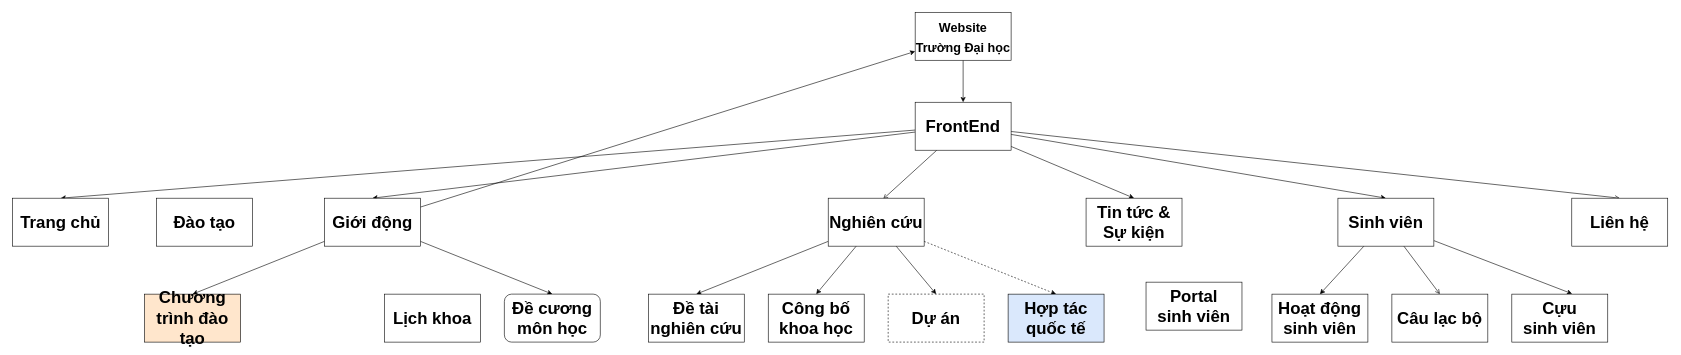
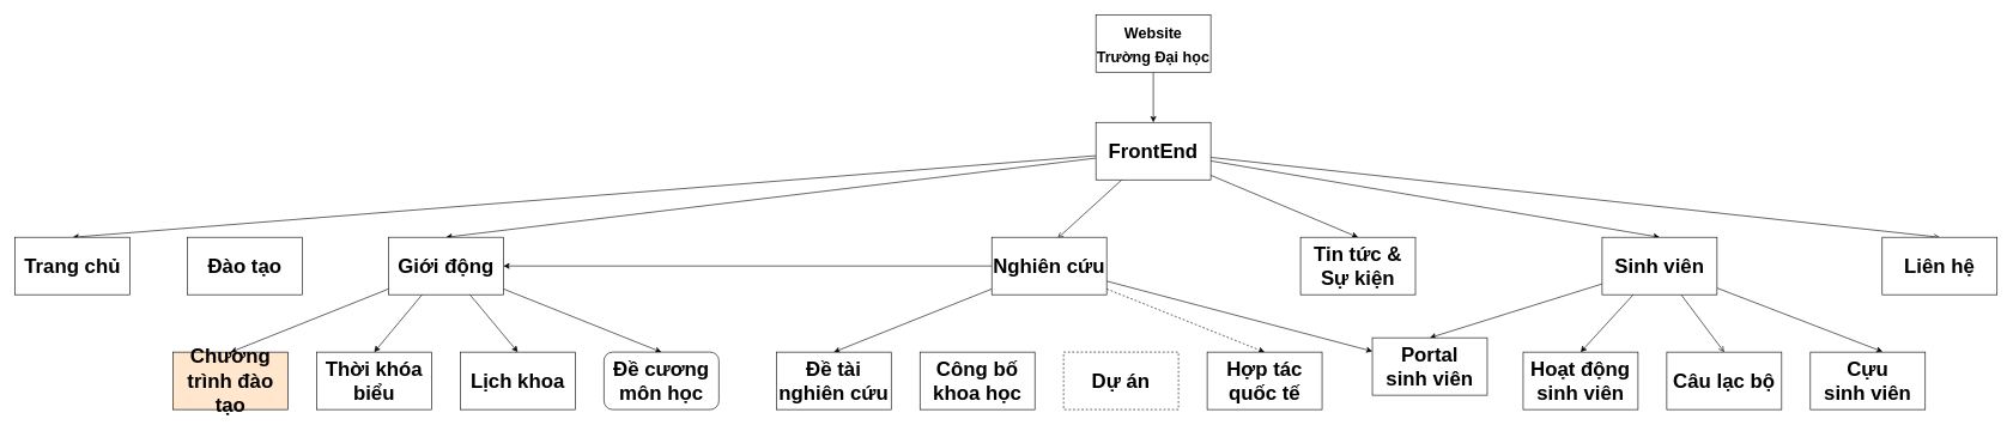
- <mxCell id="14" style="edgeStyle=none;html=1;fontSize=28;fontStyle=1;" parent="1" source="16" target="3" edge="1"><mxGeometry relative="1" as="geometry"><mxPoint x="920" y="490" as="targetPoint" /></mxGeometry></mxCell>
+ <mxCell id="14" style="edgeStyle=none;html=1;entryX=0.5;entryY=0;entryDx=0;entryDy=0;fontSize=28;fontStyle=1" parent="1" source="16" target="19" edge="1"><mxGeometry relative="1" as="geometry"><mxPoint x="920" y="490" as="targetPoint" /></mxGeometry></mxCell>
+ <mxCell id="29" style="edgeStyle=none;html=1;entryX=0.5;entryY=0;entryDx=0;entryDy=0;fontSize=28;fontStyle=1" parent="1" source="33" target="34" edge="1"><mxGeometry relative="1" as="geometry"><mxPoint x="2090" y="480" as="targetPoint" /></mxGeometry></mxCell>
+ <mxCell id="13" style="edgeStyle=none;html=1;entryX=0.5;entryY=0;entryDx=0;entryDy=0;fontSize=28;fontStyle=1" parent="1" source="16" target="18" edge="1"><mxGeometry relative="1" as="geometry"><mxPoint x="670" y="490" as="targetPoint" /></mxGeometry></mxCell>
- <mxCell id="22" style="edgeStyle=none;html=1;entryX=0.5;entryY=0;entryDx=0;entryDy=0;fontSize=28;fontStyle=1" parent="1" source="25" target="27" edge="1"><mxGeometry relative="1" as="geometry"><mxPoint x="1350" y="490" as="targetPoint" /></mxGeometry></mxCell>
+ <mxCell id="22" style="edgeStyle=none;html=1;fontSize=28;fontStyle=1;" parent="1" source="25" target="34" edge="1"><mxGeometry relative="1" as="geometry"><mxPoint x="1350" y="490" as="targetPoint" /></mxGeometry></mxCell>
- <mxCell id="23" style="edgeStyle=none;html=1;entryX=0.5;entryY=0;entryDx=0;entryDy=0;fontSize=28;fontStyle=1" parent="1" source="25" target="38" edge="1"><mxGeometry relative="1" as="geometry"><mxPoint x="1620" y="490" as="targetPoint" /></mxGeometry></mxCell>
+ <mxCell id="23" style="edgeStyle=none;html=1;fontSize=28;fontStyle=1;" parent="1" source="25" target="16" edge="1"><mxGeometry relative="1" as="geometry"><mxPoint x="1620" y="490" as="targetPoint" /></mxGeometry></mxCell>
+ <mxCell id="18" value="Thời khóa biểu" style="rounded=0;whiteSpace=wrap;html=1;fontSize=28;fontStyle=1" parent="1" vertex="1"><mxGeometry x="440" y="490" width="160" height="80" as="geometry" /></mxCell>
- <mxCell id="28" value="Hợp tác &lt;br style=&quot;font-size: 28px;&quot;&gt;quốc tế" style="rounded=0;whiteSpace=wrap;html=1;fontSize=28;fontStyle=1;fillColor=#dae8fc;" parent="1" vertex="1"><mxGeometry x="1680" y="490" width="160" height="80" as="geometry" /></mxCell>
+ <mxCell id="28" value="Hợp tác &lt;br style=&quot;font-size: 28px;&quot;&gt;quốc tế" style="rounded=0;whiteSpace=wrap;html=1;fontSize=28;fontStyle=1" parent="1" vertex="1"><mxGeometry x="1680" y="490" width="160" height="80" as="geometry" /></mxCell>
